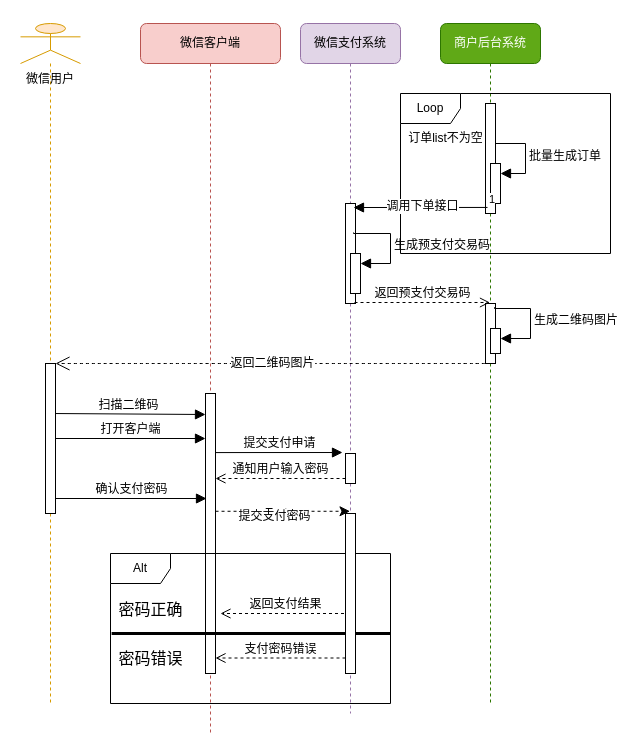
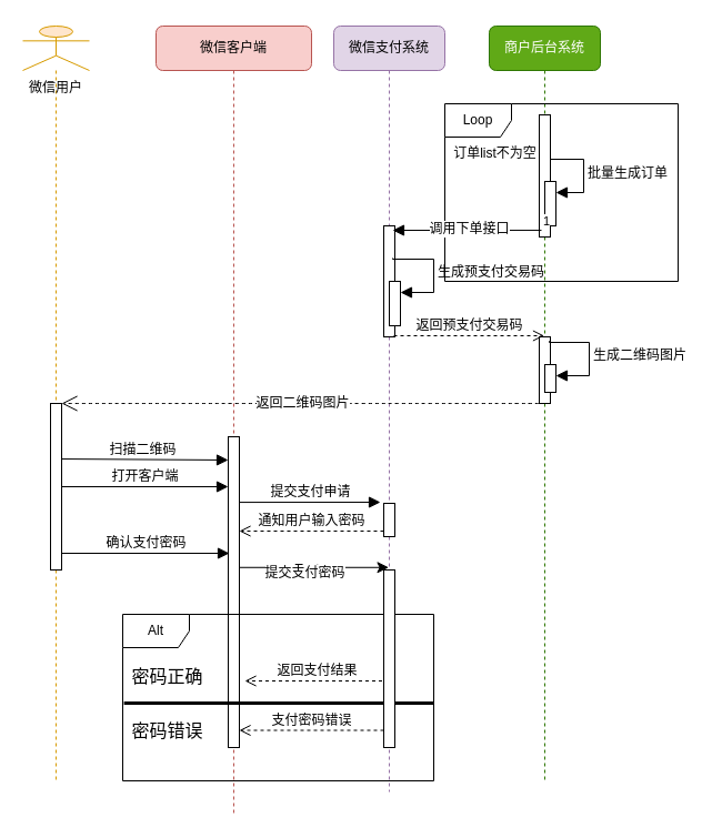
- <mxCell id="36" style="edgeStyle=none;curved=0;rounded=0;orthogonalLoop=1;jettySize=auto;html=1;exitX=0.536;exitY=0.687;exitDx=0;exitDy=0;exitPerimeter=0;fontSize=12;startSize=8;endSize=8;dashed=1;" edge="1" parent="1" source="2" target="10"><mxGeometry relative="1" as="geometry" /></mxCell>
+ <mxCell id="36" style="edgeStyle=none;curved=0;rounded=0;orthogonalLoop=1;jettySize=auto;html=1;exitX=0.536;exitY=0.687;exitDx=0;exitDy=0;exitPerimeter=0;fontSize=12;startSize=8;endSize=8;" edge="1" parent="1" source="2" target="10"><mxGeometry relative="1" as="geometry" /></mxCell>
